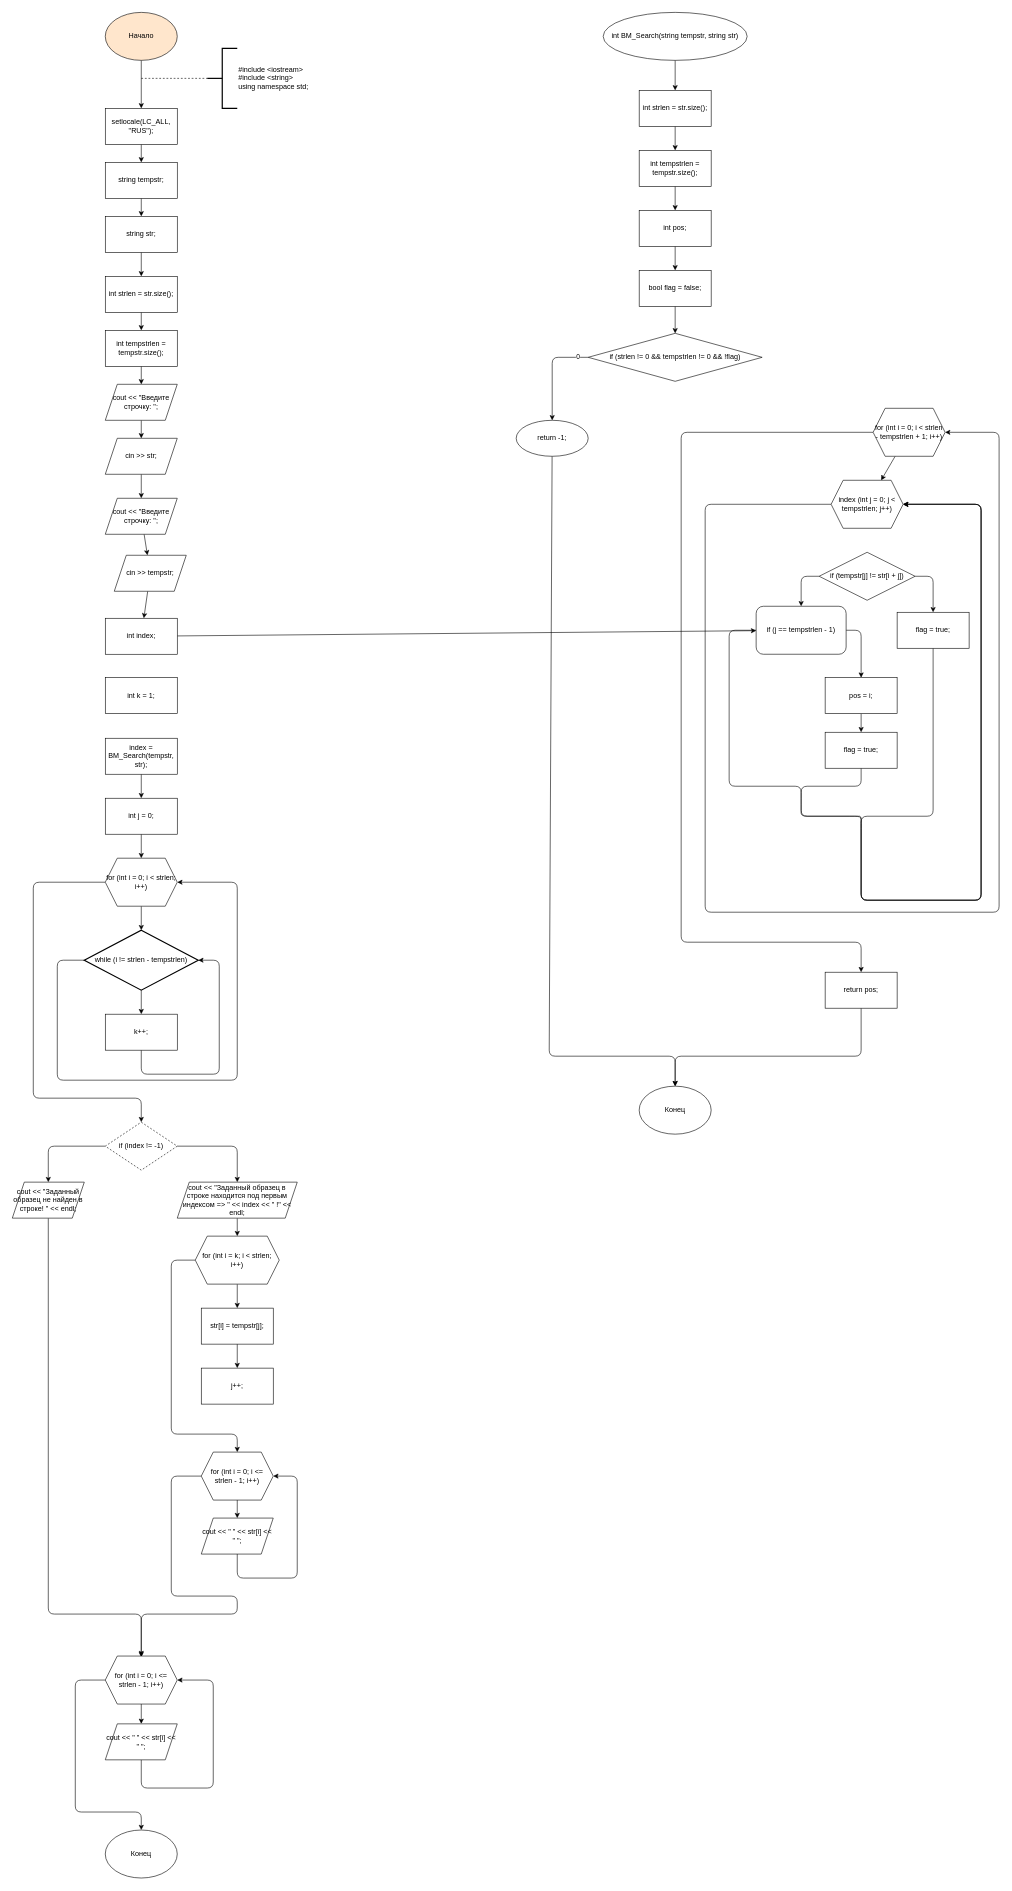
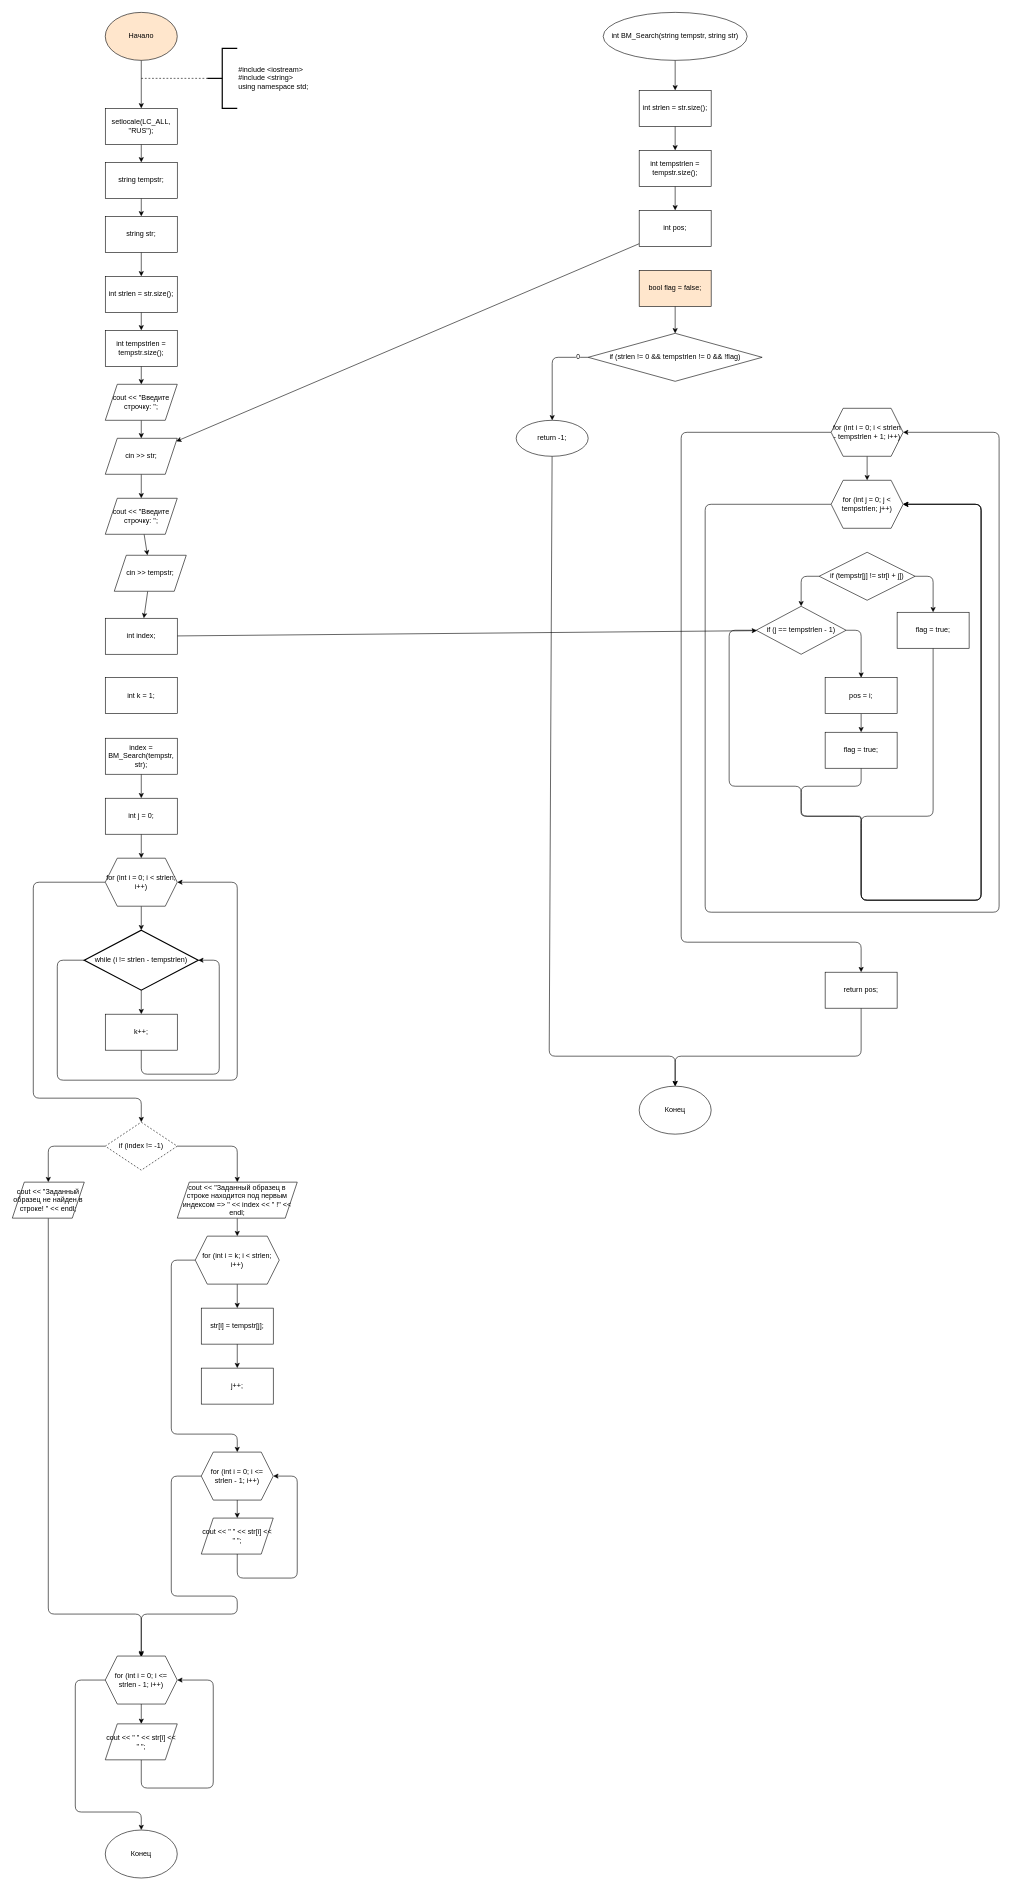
- <mxCell id="8" value="" style="edgeStyle=none;html=1;" edge="1" parent="1" source="9" target="11"><mxGeometry relative="1" as="geometry" /></mxCell>
+ <mxCell id="8" value="" style="edgeStyle=none;html=1;" edge="1" parent="1" source="9" target="54"><mxGeometry relative="1" as="geometry" /></mxCell>
- <mxCell id="11" value="bool flag = false;" style="rounded=0;whiteSpace=wrap;html=1;" vertex="1" parent="1"><mxGeometry x="1065" y="450" width="120" height="60" as="geometry" /></mxCell>
+ <mxCell id="11" value="bool flag = false;" style="rounded=0;whiteSpace=wrap;html=1;fillColor=#ffe6cc;" vertex="1" parent="1"><mxGeometry x="1065" y="450" width="120" height="60" as="geometry" /></mxCell>
- <mxCell id="17" value="for (int i = 0; i &lt; strlen - tempstrlen + 1; i++)" style="shape=hexagon;perimeter=hexagonPerimeter2;whiteSpace=wrap;html=1;fixedSize=1;" vertex="1" parent="1"><mxGeometry x="1455" y="680" width="120" height="80" as="geometry" /></mxCell>
+ <mxCell id="17" value="for (int i = 0; i &lt; strlen - tempstrlen + 1; i++)" style="shape=hexagon;perimeter=hexagonPerimeter2;whiteSpace=wrap;html=1;fixedSize=1;" vertex="1" parent="1"><mxGeometry x="1385" y="680" width="120" height="80" as="geometry" /></mxCell>
- <mxCell id="19" value="index (int j = 0; j &lt; tempstrlen; j++)" style="shape=hexagon;perimeter=hexagonPerimeter2;whiteSpace=wrap;html=1;fixedSize=1;" vertex="1" parent="1"><mxGeometry x="1385" y="800" width="120" height="80" as="geometry" /></mxCell>
+ <mxCell id="19" value="for (int j = 0; j &lt; tempstrlen; j++)" style="shape=hexagon;perimeter=hexagonPerimeter2;whiteSpace=wrap;html=1;fixedSize=1;" vertex="1" parent="1"><mxGeometry x="1385" y="800" width="120" height="80" as="geometry" /></mxCell>
- <mxCell id="27" value="if (j == tempstrlen - 1)" style="whiteSpace=wrap;html=1;rounded=1;" vertex="1" parent="1"><mxGeometry x="1260" y="1010" width="150" height="80" as="geometry" /></mxCell>
+ <mxCell id="27" value="if (j == tempstrlen - 1)" style="rhombus;whiteSpace=wrap;html=1;" vertex="1" parent="1"><mxGeometry x="1260" y="1010" width="150" height="80" as="geometry" /></mxCell>
